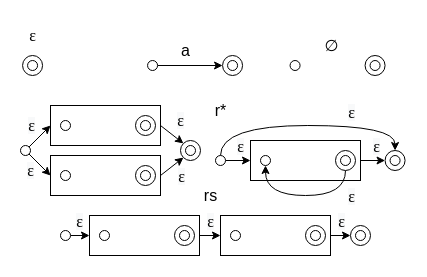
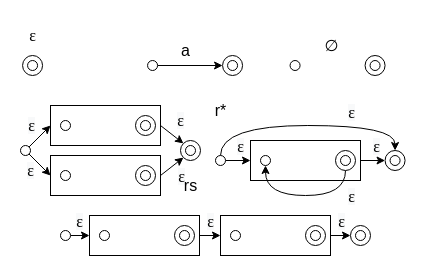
- <mxCell id="37" value="rs" style="text;html=1;align=center;verticalAlign=middle;resizable=0;points=[];autosize=1;strokeColor=none;fillColor=none;fontSize=16;" vertex="1" parent="1"><mxGeometry x="195" y="185" width="30" height="20" as="geometry" /></mxCell>
+ <mxCell id="37" value="rs" style="text;html=1;align=center;verticalAlign=middle;resizable=0;points=[];autosize=1;strokeColor=none;fillColor=none;fontSize=16;" vertex="1" parent="1"><mxGeometry x="175" y="175" width="30" height="20" as="geometry" /></mxCell>
